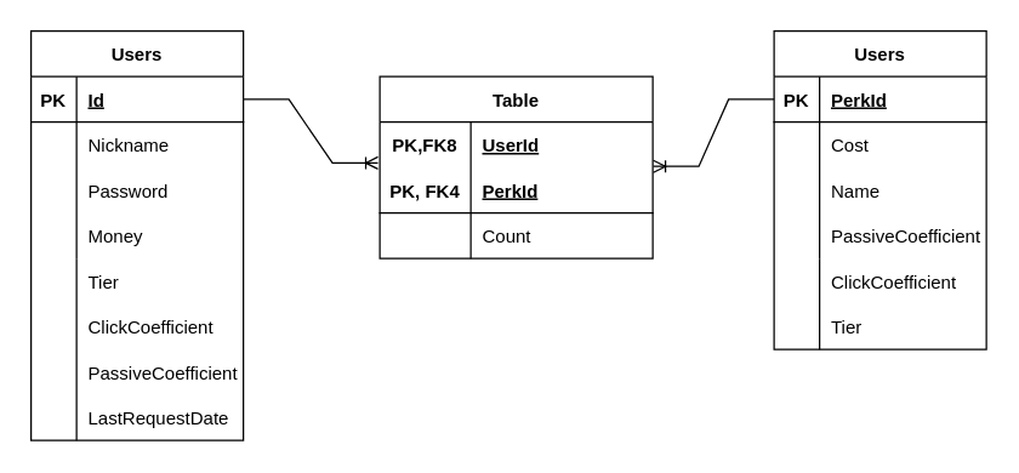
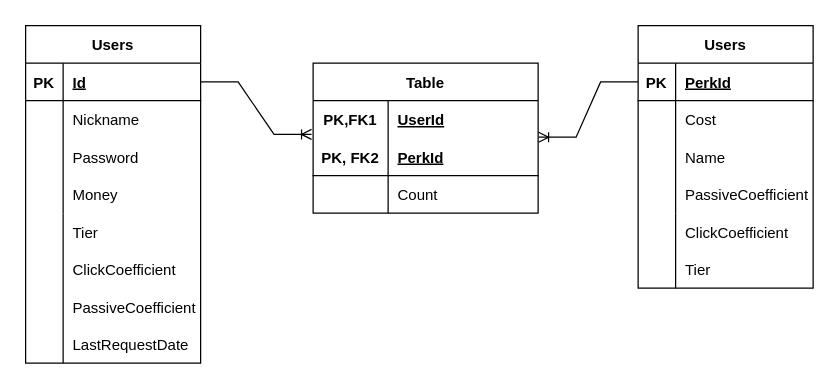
- <mxCell id="22" value="PK,FK8" style="shape=partialRectangle;connectable=0;fillColor=none;top=0;left=0;bottom=0;right=0;fontStyle=1;overflow=hidden;strokeWidth=1;" vertex="1" parent="21"><mxGeometry width="60" height="30" as="geometry"><mxRectangle width="60" height="30" as="alternateBounds" /></mxGeometry></mxCell>
+ <mxCell id="22" value="PK,FK1" style="shape=partialRectangle;connectable=0;fillColor=none;top=0;left=0;bottom=0;right=0;fontStyle=1;overflow=hidden;strokeWidth=1;" vertex="1" parent="21"><mxGeometry width="60" height="30" as="geometry"><mxRectangle width="60" height="30" as="alternateBounds" /></mxGeometry></mxCell>
- <mxCell id="25" value="PK, FK4" style="shape=partialRectangle;connectable=0;fillColor=none;top=0;left=0;bottom=0;right=0;fontStyle=1;overflow=hidden;strokeWidth=1;" vertex="1" parent="24"><mxGeometry width="60" height="30" as="geometry"><mxRectangle width="60" height="30" as="alternateBounds" /></mxGeometry></mxCell>
+ <mxCell id="25" value="PK, FK2" style="shape=partialRectangle;connectable=0;fillColor=none;top=0;left=0;bottom=0;right=0;fontStyle=1;overflow=hidden;strokeWidth=1;" vertex="1" parent="24"><mxGeometry width="60" height="30" as="geometry"><mxRectangle width="60" height="30" as="alternateBounds" /></mxGeometry></mxCell>
